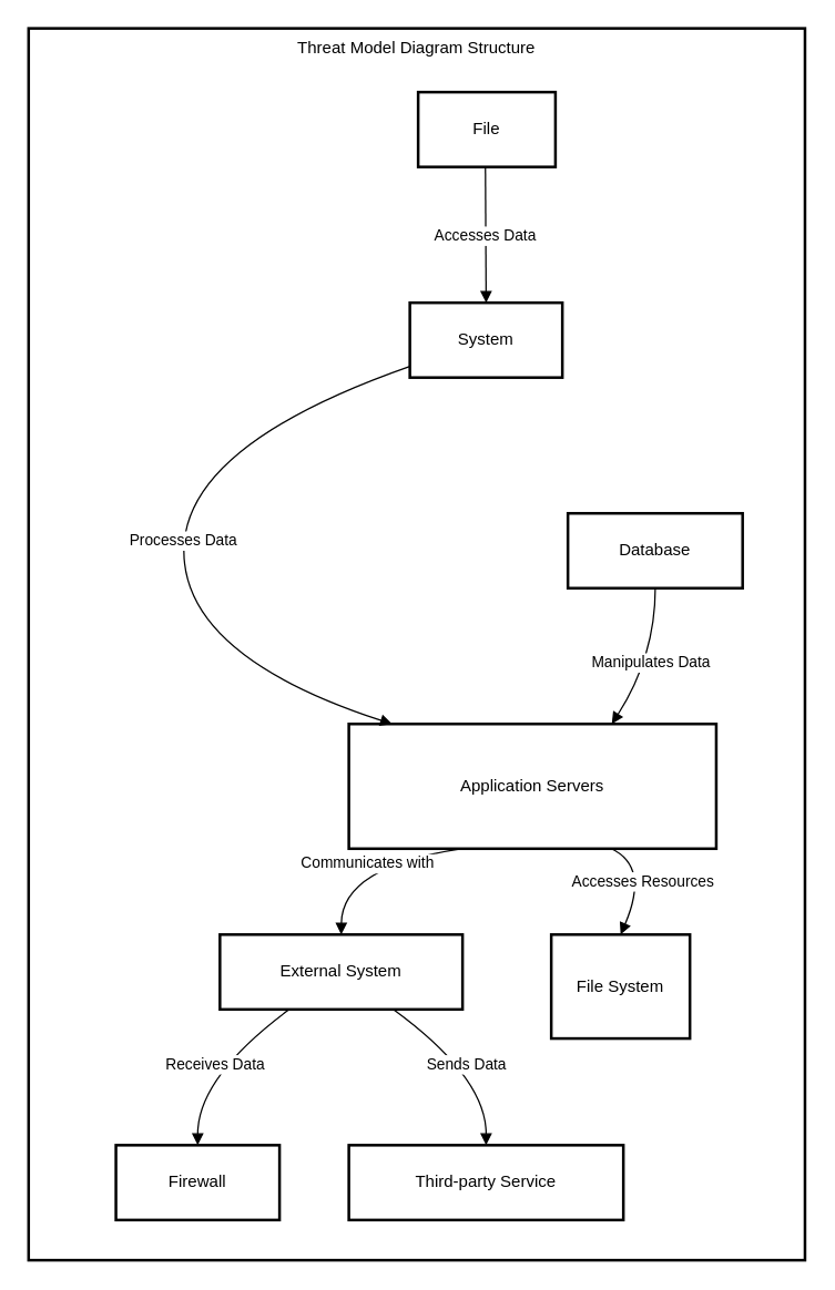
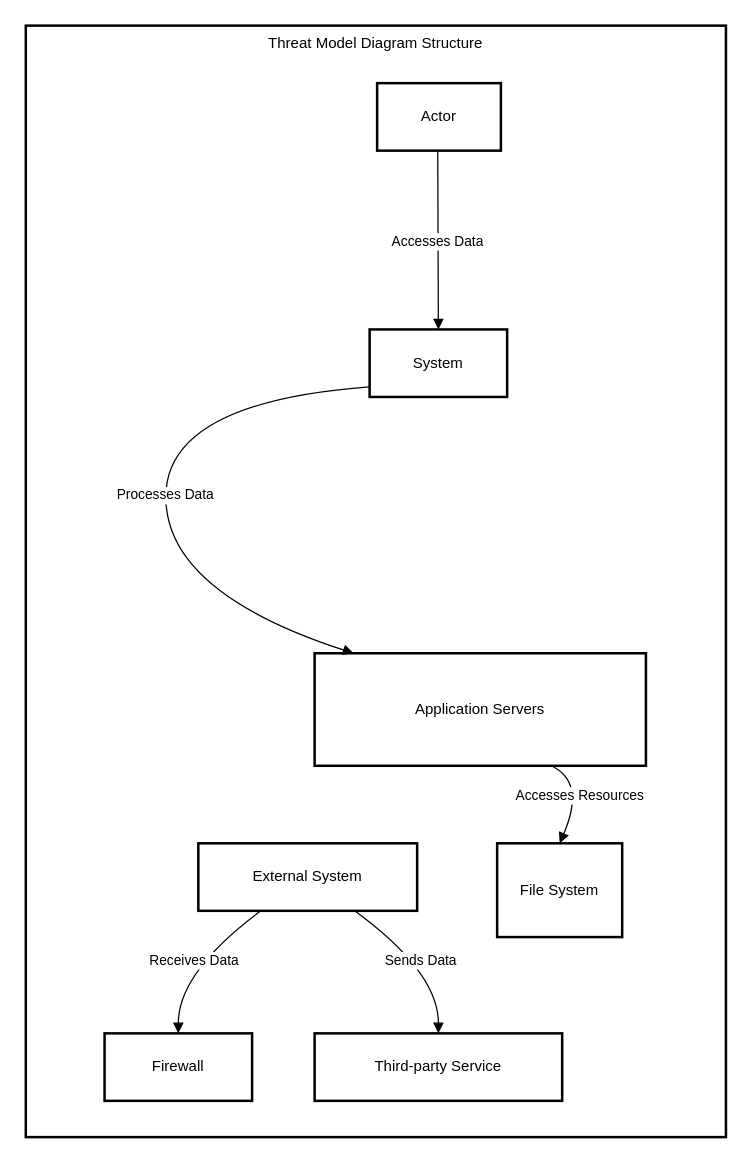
- <mxCell id="3" value="File" style="whiteSpace=wrap;strokeWidth=2;" vertex="1" parent="2"><mxGeometry x="281" y="46" width="99" height="54" as="geometry" /></mxCell>
+ <mxCell id="3" value="Actor" style="whiteSpace=wrap;strokeWidth=2;" vertex="1" parent="2"><mxGeometry x="281" y="46" width="99" height="54" as="geometry" /></mxCell>
- <mxCell id="4" value="System" style="whiteSpace=wrap;strokeWidth=2;" vertex="1" parent="2"><mxGeometry x="275" y="198" width="110" height="54" as="geometry" /></mxCell>
+ <mxCell id="4" value="System" style="whiteSpace=wrap;strokeWidth=2;" vertex="1" parent="2"><mxGeometry x="275" y="243" width="110" height="54" as="geometry" /></mxCell>
- <mxCell id="5" value="Database" style="whiteSpace=wrap;strokeWidth=2;" vertex="1" parent="2"><mxGeometry x="389" y="350" width="126" height="54" as="geometry" /></mxCell>
- <mxCell id="13" value="Manipulates Data" style="curved=1;startArrow=none;endArrow=block;exitX=0.5;exitY=0.99;entryX=0.72;entryY=-0.01;" edge="1" parent="2" source="5" target="6"><mxGeometry relative="1" as="geometry"><Array as="points"><mxPoint x="452" y="453" /></Array></mxGeometry></mxCell>
- <mxCell id="14" value="Communicates with" style="curved=1;startArrow=none;endArrow=block;exitX=0.31;exitY=0.99;entryX=0.5;entryY=-0.01;" edge="1" parent="2" source="6" target="7"><mxGeometry relative="1" as="geometry"><Array as="points"><mxPoint x="226" y="605" /></Array></mxGeometry></mxCell>
